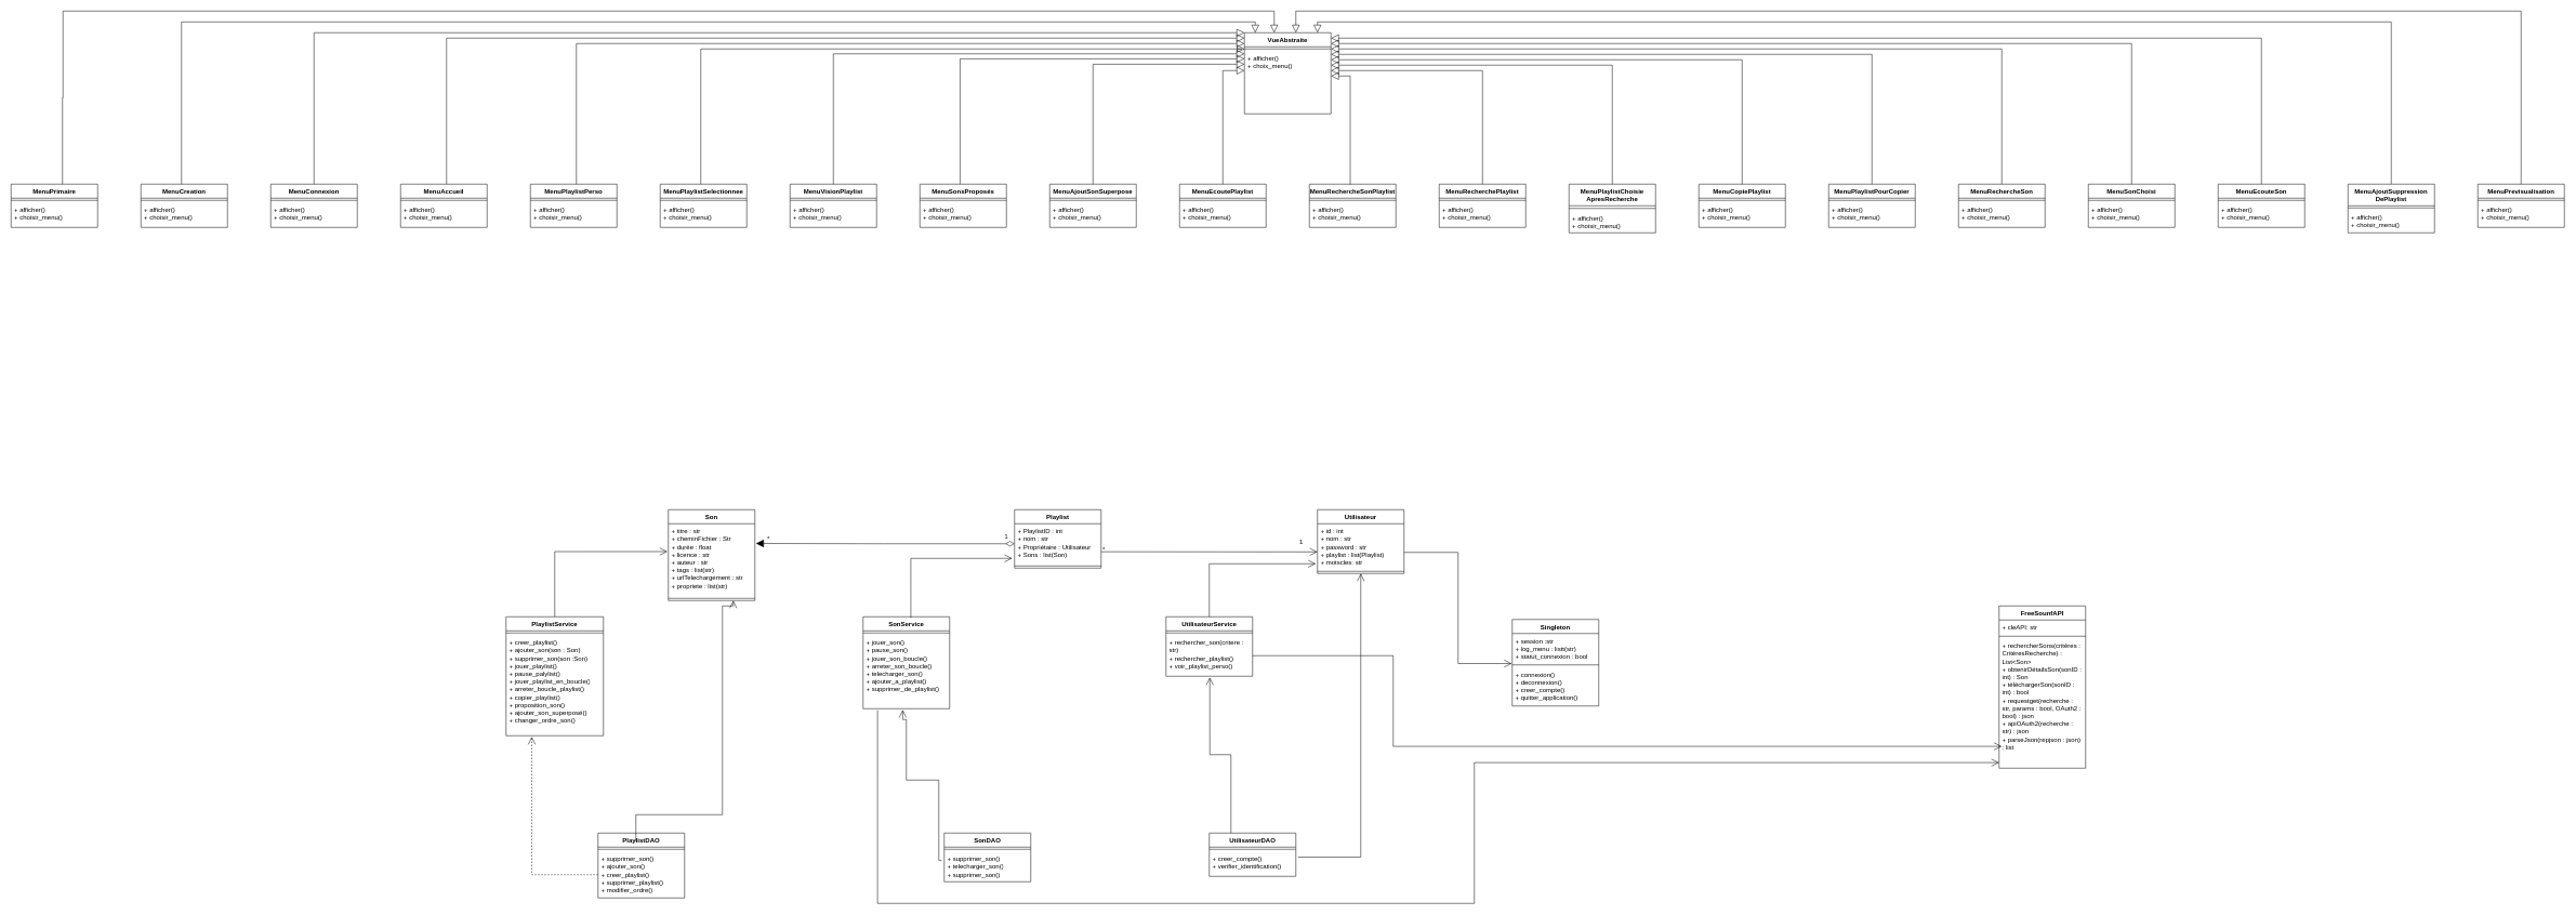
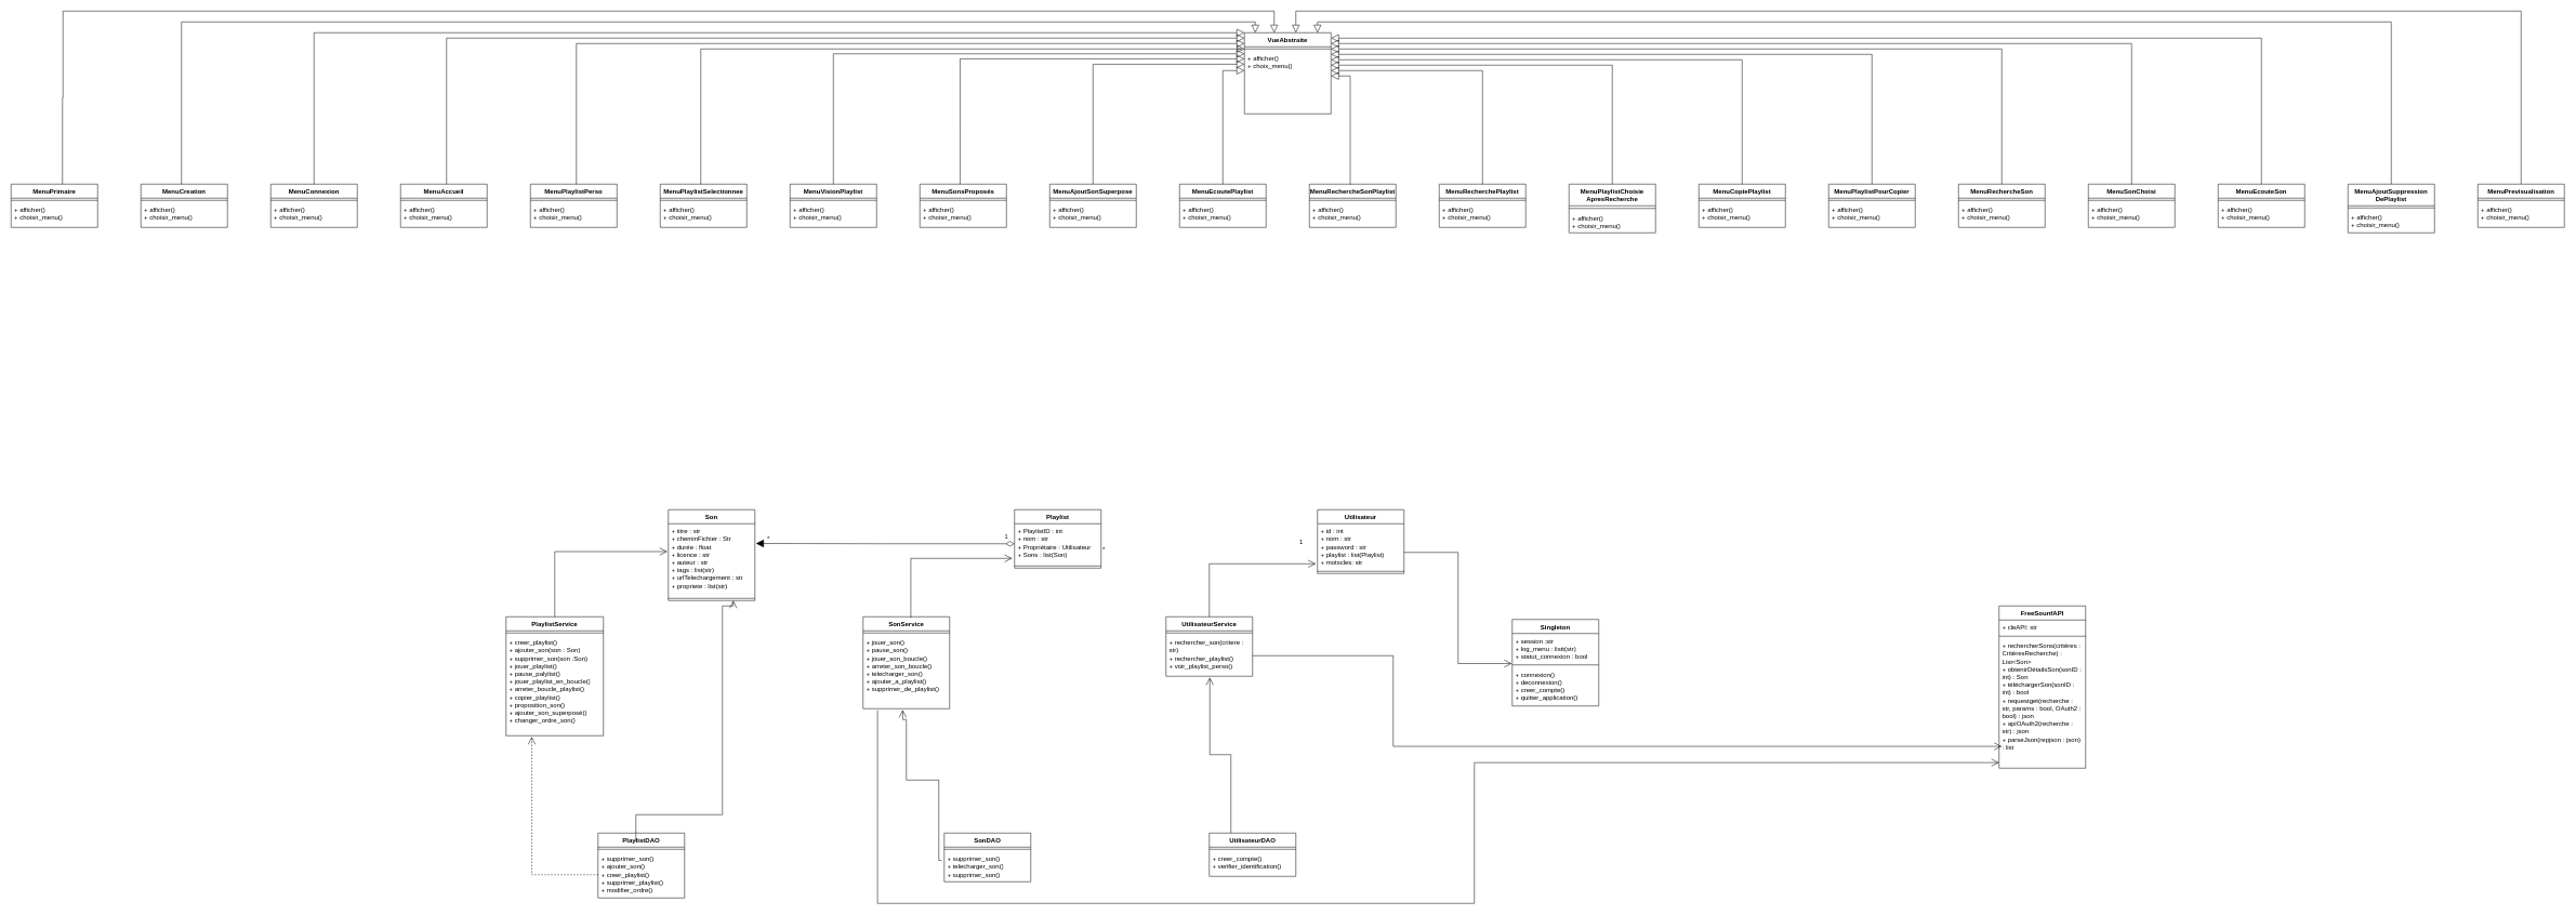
- <mxCell id="109" value="" style="endArrow=open;endFill=1;endSize=12;html=1;rounded=0;exitX=1.003;exitY=0.7;exitDx=0;exitDy=0;entryX=0;entryY=0.62;entryDx=0;entryDy=0;entryPerimeter=0;exitPerimeter=0;" parent="1" source="86" target="105" edge="1"><mxGeometry width="160" relative="1" as="geometry"><mxPoint x="1835" y="1160" as="sourcePoint" /><mxPoint x="2165" y="930" as="targetPoint" /></mxGeometry></mxCell>
- <mxCell id="129" value="" style="endArrow=open;endFill=1;endSize=12;html=1;rounded=0;exitX=1.025;exitY=0.229;exitDx=0;exitDy=0;exitPerimeter=0;entryX=0.5;entryY=1;entryDx=0;entryDy=0;edgeStyle=orthogonalEdgeStyle;" parent="1" source="124" target="104" edge="1"><mxGeometry width="160" relative="1" as="geometry"><mxPoint x="2465" y="1470" as="sourcePoint" /><mxPoint x="2625" y="1470" as="targetPoint" /></mxGeometry></mxCell>
